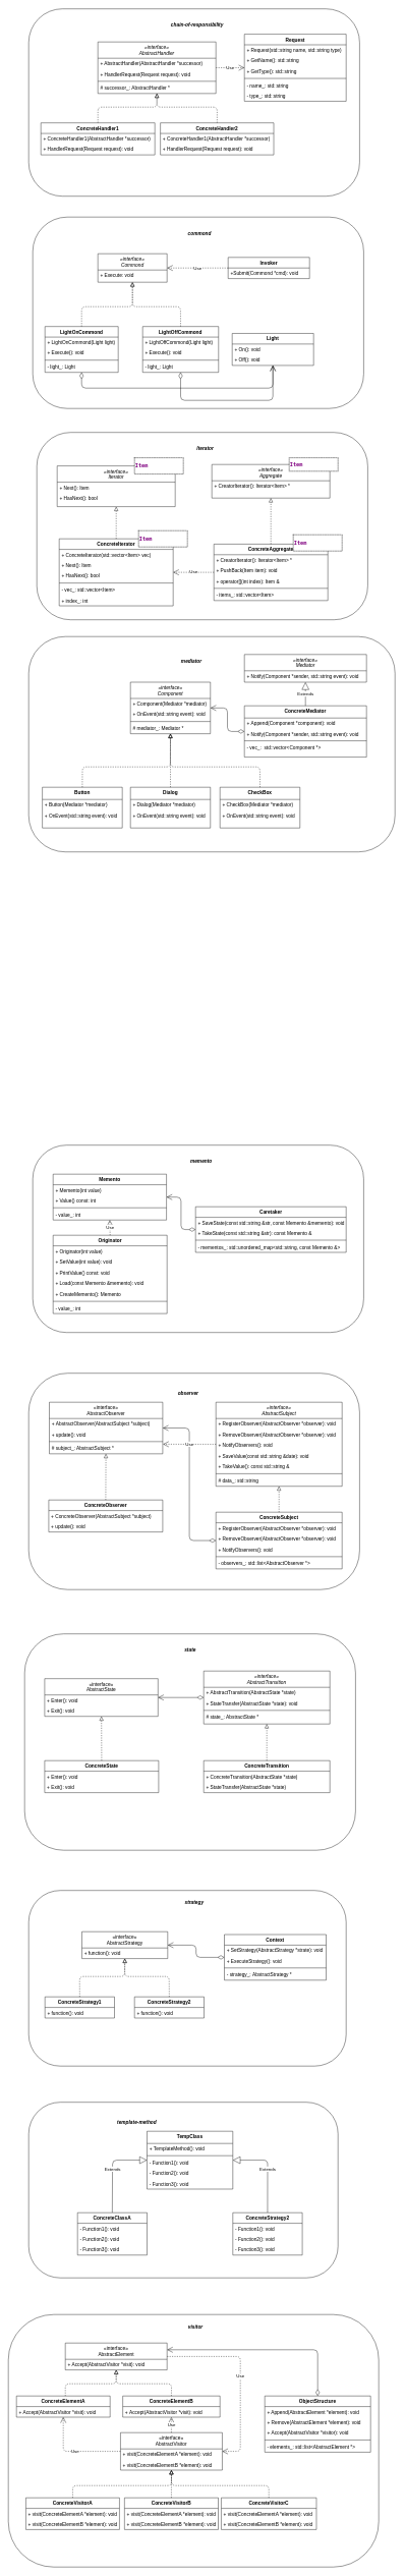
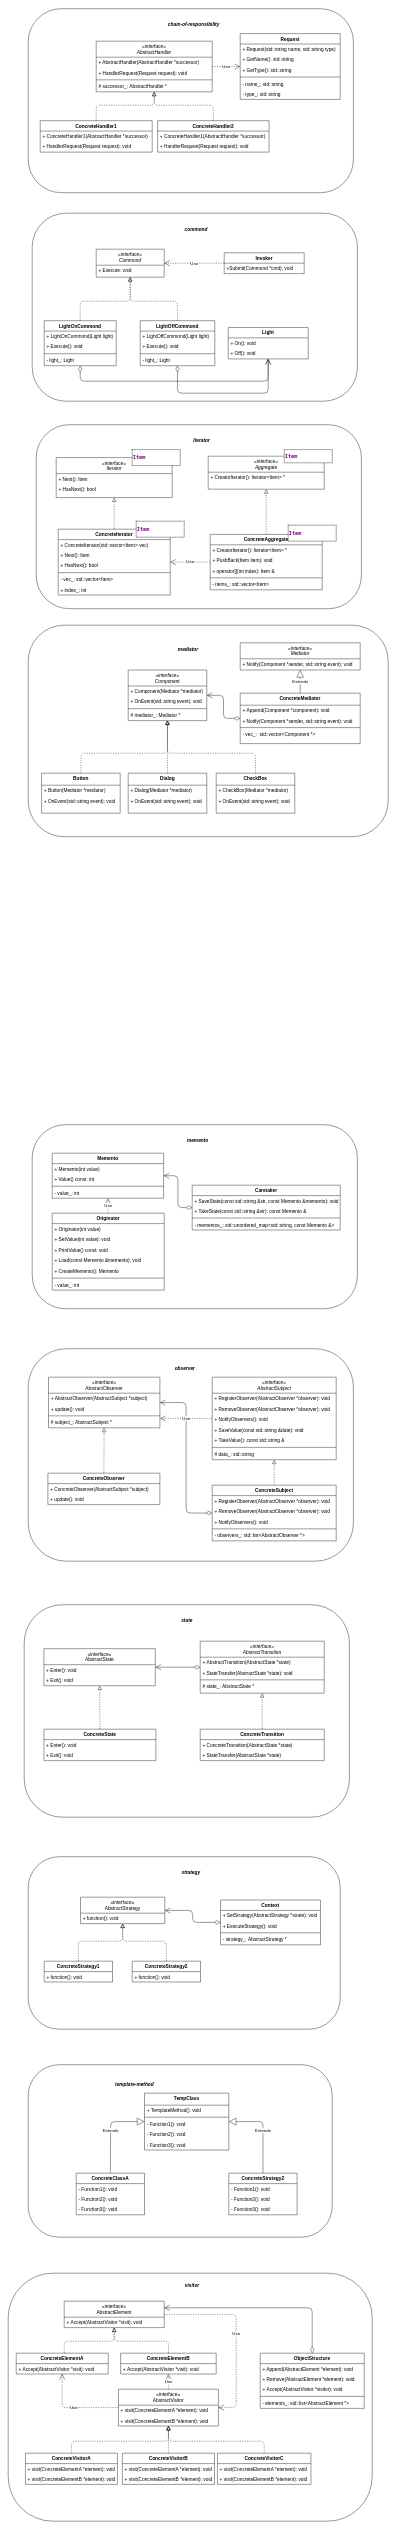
- <mxCell id="187" value="strategy" style="text;html=1;strokeColor=none;fillColor=none;align=center;verticalAlign=middle;whiteSpace=wrap;rounded=0;fontStyle=3" parent="185" vertex="1"><mxGeometry x="316.5" y="9.57" width="180" height="19.57" as="geometry" /></mxCell>
+ <mxCell id="187" value="strategy" style="text;html=1;strokeColor=none;fillColor=none;align=center;verticalAlign=middle;whiteSpace=wrap;rounded=0;fontStyle=3" parent="185" vertex="1"><mxGeometry x="316.5" y="19.57" width="180" height="19.57" as="geometry" /></mxCell>
